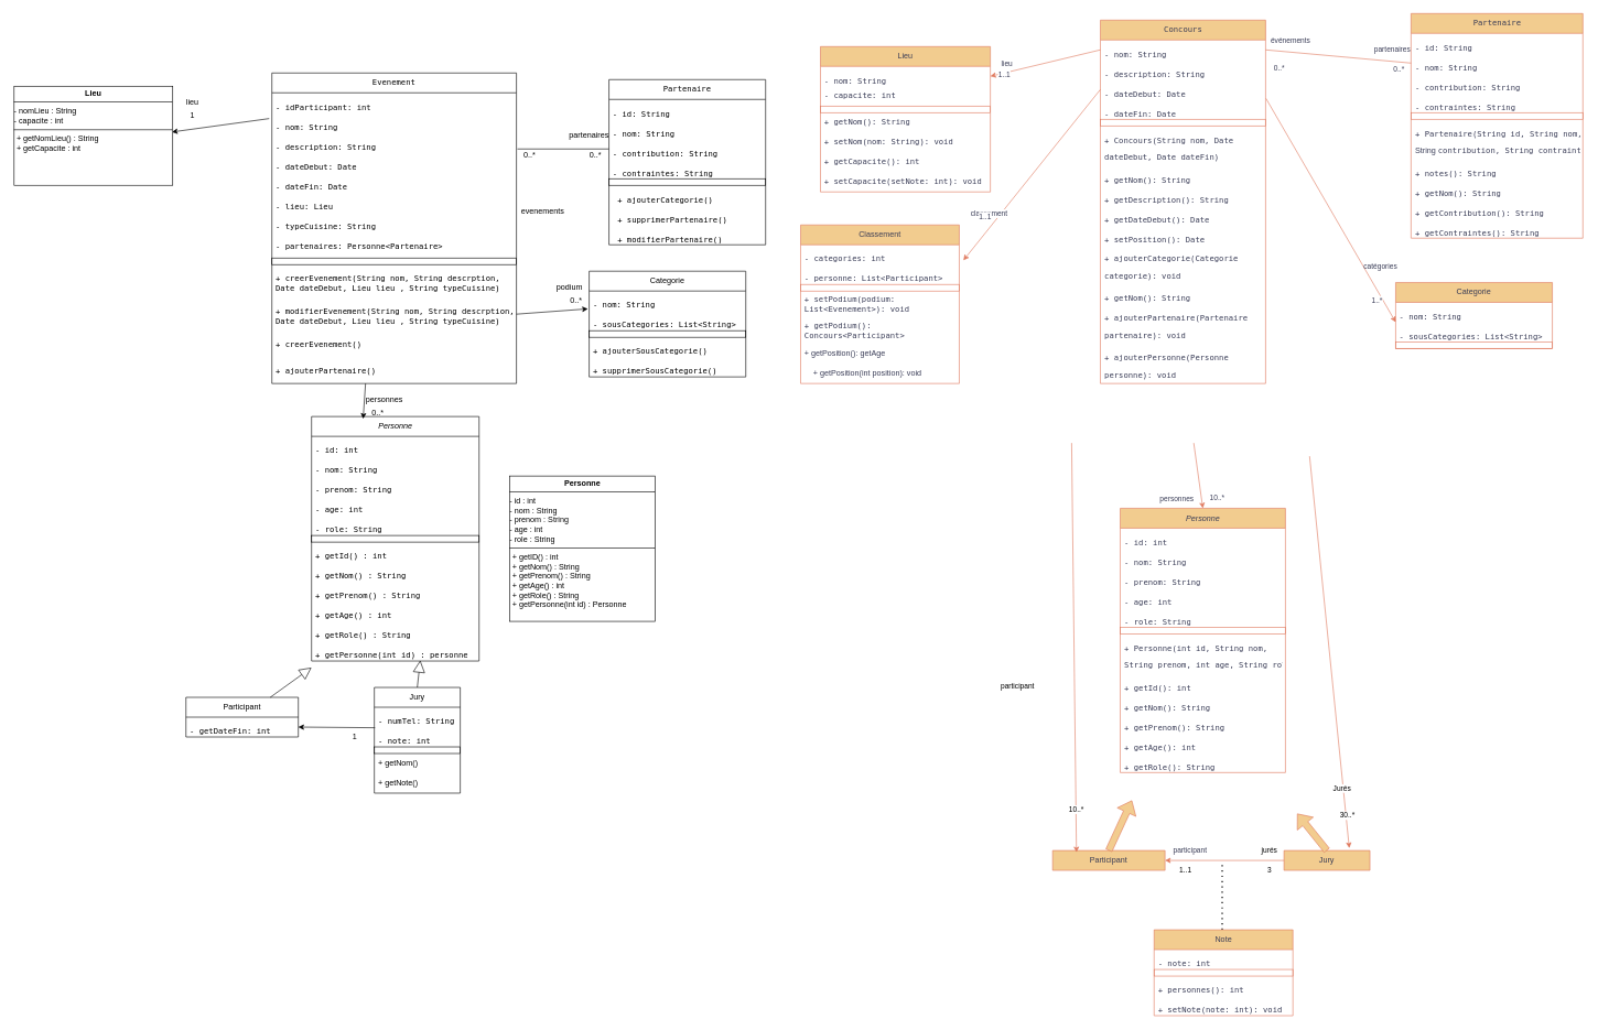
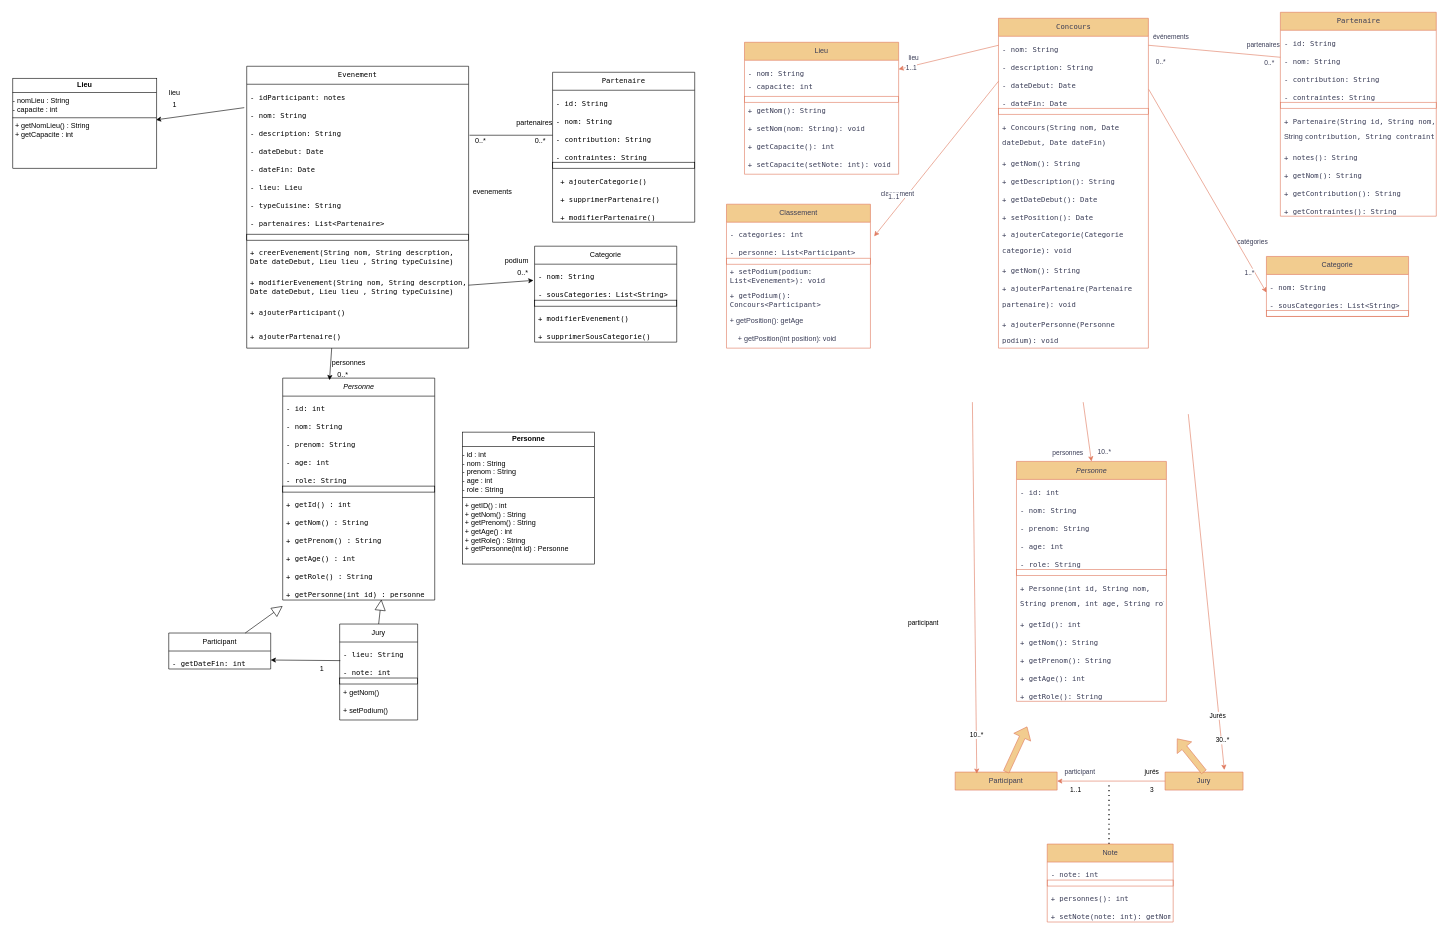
- <mxCell id="3" value="&lt;pre&gt;&lt;code class=&quot;!whitespace-pre hljs language-plaintext&quot;&gt;- idParticipant: int&lt;/code&gt;&lt;/pre&gt;" style="text;strokeColor=none;fillColor=none;align=left;verticalAlign=middle;spacingLeft=4;spacingRight=4;overflow=hidden;points=[[0,0.5],[1,0.5]];portConstraint=eastwest;rotatable=0;whiteSpace=wrap;html=1;" parent="2" vertex="1"><mxGeometry y="30" width="370" height="30" as="geometry" /></mxCell>
+ <mxCell id="3" value="&lt;pre&gt;&lt;code class=&quot;!whitespace-pre hljs language-plaintext&quot;&gt;- idParticipant: notes&lt;/code&gt;&lt;/pre&gt;" style="text;strokeColor=none;fillColor=none;align=left;verticalAlign=middle;spacingLeft=4;spacingRight=4;overflow=hidden;points=[[0,0.5],[1,0.5]];portConstraint=eastwest;rotatable=0;whiteSpace=wrap;html=1;" parent="2" vertex="1"><mxGeometry y="30" width="370" height="30" as="geometry" /></mxCell>
- <mxCell id="10" value="&lt;pre&gt;&lt;code class=&quot;!whitespace-pre hljs language-plaintext&quot;&gt;- partenaires: Personne&amp;lt;Partenaire&amp;gt;&lt;/code&gt;&lt;/pre&gt;" style="text;strokeColor=none;fillColor=none;align=left;verticalAlign=middle;spacingLeft=4;spacingRight=4;overflow=hidden;points=[[0,0.5],[1,0.5]];portConstraint=eastwest;rotatable=0;whiteSpace=wrap;html=1;" parent="2" vertex="1"><mxGeometry y="240" width="370" height="40" as="geometry" /></mxCell>
+ <mxCell id="10" value="&lt;pre&gt;&lt;code class=&quot;!whitespace-pre hljs language-plaintext&quot;&gt;- partenaires: List&amp;lt;Partenaire&amp;gt;&lt;/code&gt;&lt;/pre&gt;" style="text;strokeColor=none;fillColor=none;align=left;verticalAlign=middle;spacingLeft=4;spacingRight=4;overflow=hidden;points=[[0,0.5],[1,0.5]];portConstraint=eastwest;rotatable=0;whiteSpace=wrap;html=1;" parent="2" vertex="1"><mxGeometry y="240" width="370" height="40" as="geometry" /></mxCell>
- <mxCell id="14" value="&lt;pre&gt;&lt;code class=&quot;!whitespace-pre hljs language-plaintext&quot;&gt;+ creerEvenement()&lt;/code&gt;&lt;/pre&gt;" style="text;strokeColor=none;fillColor=none;align=left;verticalAlign=middle;spacingLeft=4;spacingRight=4;overflow=hidden;points=[[0,0.5],[1,0.5]];portConstraint=eastwest;rotatable=0;whiteSpace=wrap;html=1;" parent="2" vertex="1"><mxGeometry y="390" width="370" height="40" as="geometry" /></mxCell>
+ <mxCell id="14" value="&lt;pre&gt;&lt;code class=&quot;!whitespace-pre hljs language-plaintext&quot;&gt;+ ajouterParticipant()&lt;/code&gt;&lt;/pre&gt;" style="text;strokeColor=none;fillColor=none;align=left;verticalAlign=middle;spacingLeft=4;spacingRight=4;overflow=hidden;points=[[0,0.5],[1,0.5]];portConstraint=eastwest;rotatable=0;whiteSpace=wrap;html=1;" parent="2" vertex="1"><mxGeometry y="390" width="370" height="40" as="geometry" /></mxCell>
- <mxCell id="62" value="&lt;pre&gt;&lt;code class=&quot;!whitespace-pre hljs language-plaintext&quot;&gt;+ ajouterSousCategorie()&lt;/code&gt;&lt;/pre&gt;" style="text;strokeColor=none;fillColor=none;align=left;verticalAlign=middle;spacingLeft=4;spacingRight=4;overflow=hidden;points=[[0,0.5],[1,0.5]];portConstraint=eastwest;rotatable=0;whiteSpace=wrap;html=1;" parent="58" vertex="1"><mxGeometry y="100" width="237" height="30" as="geometry" /></mxCell>
+ <mxCell id="62" value="&lt;pre&gt;&lt;code class=&quot;!whitespace-pre hljs language-plaintext&quot;&gt;+ modifierEvenement()&lt;/code&gt;&lt;/pre&gt;" style="text;strokeColor=none;fillColor=none;align=left;verticalAlign=middle;spacingLeft=4;spacingRight=4;overflow=hidden;points=[[0,0.5],[1,0.5]];portConstraint=eastwest;rotatable=0;whiteSpace=wrap;html=1;" parent="58" vertex="1"><mxGeometry y="100" width="237" height="30" as="geometry" /></mxCell>
- <mxCell id="93" value="&lt;pre&gt;&lt;code class=&quot;!whitespace-pre hljs language-plaintext&quot;&gt;+ ajouterPersonne(&lt;/code&gt;Personne&lt;/pre&gt;&lt;pre&gt;personne): void&lt;/pre&gt;" style="text;strokeColor=none;fillColor=none;align=left;verticalAlign=middle;spacingLeft=4;spacingRight=4;overflow=hidden;points=[[0,0.5],[1,0.5]];portConstraint=eastwest;rotatable=0;whiteSpace=wrap;html=1;labelBackgroundColor=none;fontColor=#393C56;" vertex="1" parent="78"><mxGeometry y="490" width="250" height="60" as="geometry" /></mxCell>
+ <mxCell id="93" value="&lt;pre&gt;&lt;code class=&quot;!whitespace-pre hljs language-plaintext&quot;&gt;+ ajouterPersonne(&lt;/code&gt;Personne&lt;/pre&gt;&lt;pre&gt;podium): void&lt;/pre&gt;" style="text;strokeColor=none;fillColor=none;align=left;verticalAlign=middle;spacingLeft=4;spacingRight=4;overflow=hidden;points=[[0,0.5],[1,0.5]];portConstraint=eastwest;rotatable=0;whiteSpace=wrap;html=1;labelBackgroundColor=none;fontColor=#393C56;" vertex="1" parent="78"><mxGeometry y="490" width="250" height="60" as="geometry" /></mxCell>
- <mxCell id="47" value="&lt;pre&gt;&lt;code class=&quot;!whitespace-pre hljs language-plaintext&quot;&gt;- numTel: String&lt;br&gt;&lt;/code&gt;&lt;/pre&gt;" style="text;strokeColor=none;fillColor=none;align=left;verticalAlign=middle;spacingLeft=4;spacingRight=4;overflow=hidden;points=[[0,0.5],[1,0.5]];portConstraint=eastwest;rotatable=0;whiteSpace=wrap;html=1;" parent="46" vertex="1"><mxGeometry y="30" width="130" height="30" as="geometry" /></mxCell>
+ <mxCell id="47" value="&lt;pre&gt;&lt;code class=&quot;!whitespace-pre hljs language-plaintext&quot;&gt;- lieu: String&lt;br&gt;&lt;/code&gt;&lt;/pre&gt;" style="text;strokeColor=none;fillColor=none;align=left;verticalAlign=middle;spacingLeft=4;spacingRight=4;overflow=hidden;points=[[0,0.5],[1,0.5]];portConstraint=eastwest;rotatable=0;whiteSpace=wrap;html=1;" parent="46" vertex="1"><mxGeometry y="30" width="130" height="30" as="geometry" /></mxCell>
- <mxCell id="52" value="&lt;div&gt;+ getNote()&lt;/div&gt;" style="text;strokeColor=none;fillColor=none;align=left;verticalAlign=middle;spacingLeft=4;spacingRight=4;overflow=hidden;points=[[0,0.5],[1,0.5]];portConstraint=eastwest;rotatable=0;whiteSpace=wrap;html=1;" parent="46" vertex="1"><mxGeometry y="130" width="130" height="30" as="geometry" /></mxCell>
+ <mxCell id="52" value="&lt;div&gt;+ setPodium()&lt;/div&gt;" style="text;strokeColor=none;fillColor=none;align=left;verticalAlign=middle;spacingLeft=4;spacingRight=4;overflow=hidden;points=[[0,0.5],[1,0.5]];portConstraint=eastwest;rotatable=0;whiteSpace=wrap;html=1;" parent="46" vertex="1"><mxGeometry y="130" width="130" height="30" as="geometry" /></mxCell>
- <mxCell id="178" value="&lt;pre&gt;&lt;code class=&quot;!whitespace-pre hljs language-plaintext&quot;&gt;+ setNote(note: int): void&lt;br/&gt;&lt;/code&gt;&lt;/pre&gt;" style="text;strokeColor=none;fillColor=none;align=left;verticalAlign=middle;spacingLeft=4;spacingRight=4;overflow=hidden;points=[[0,0.5],[1,0.5]];portConstraint=eastwest;rotatable=0;whiteSpace=wrap;html=1;labelBackgroundColor=none;fontColor=#393C56;" vertex="1" parent="173"><mxGeometry y="100" width="210" height="30" as="geometry" /></mxCell>
+ <mxCell id="178" value="&lt;pre&gt;&lt;code class=&quot;!whitespace-pre hljs language-plaintext&quot;&gt;+ setNote(note: int): getNom&lt;br/&gt;&lt;/code&gt;&lt;/pre&gt;" style="text;strokeColor=none;fillColor=none;align=left;verticalAlign=middle;spacingLeft=4;spacingRight=4;overflow=hidden;points=[[0,0.5],[1,0.5]];portConstraint=eastwest;rotatable=0;whiteSpace=wrap;html=1;labelBackgroundColor=none;fontColor=#393C56;" vertex="1" parent="173"><mxGeometry y="100" width="210" height="30" as="geometry" /></mxCell>
